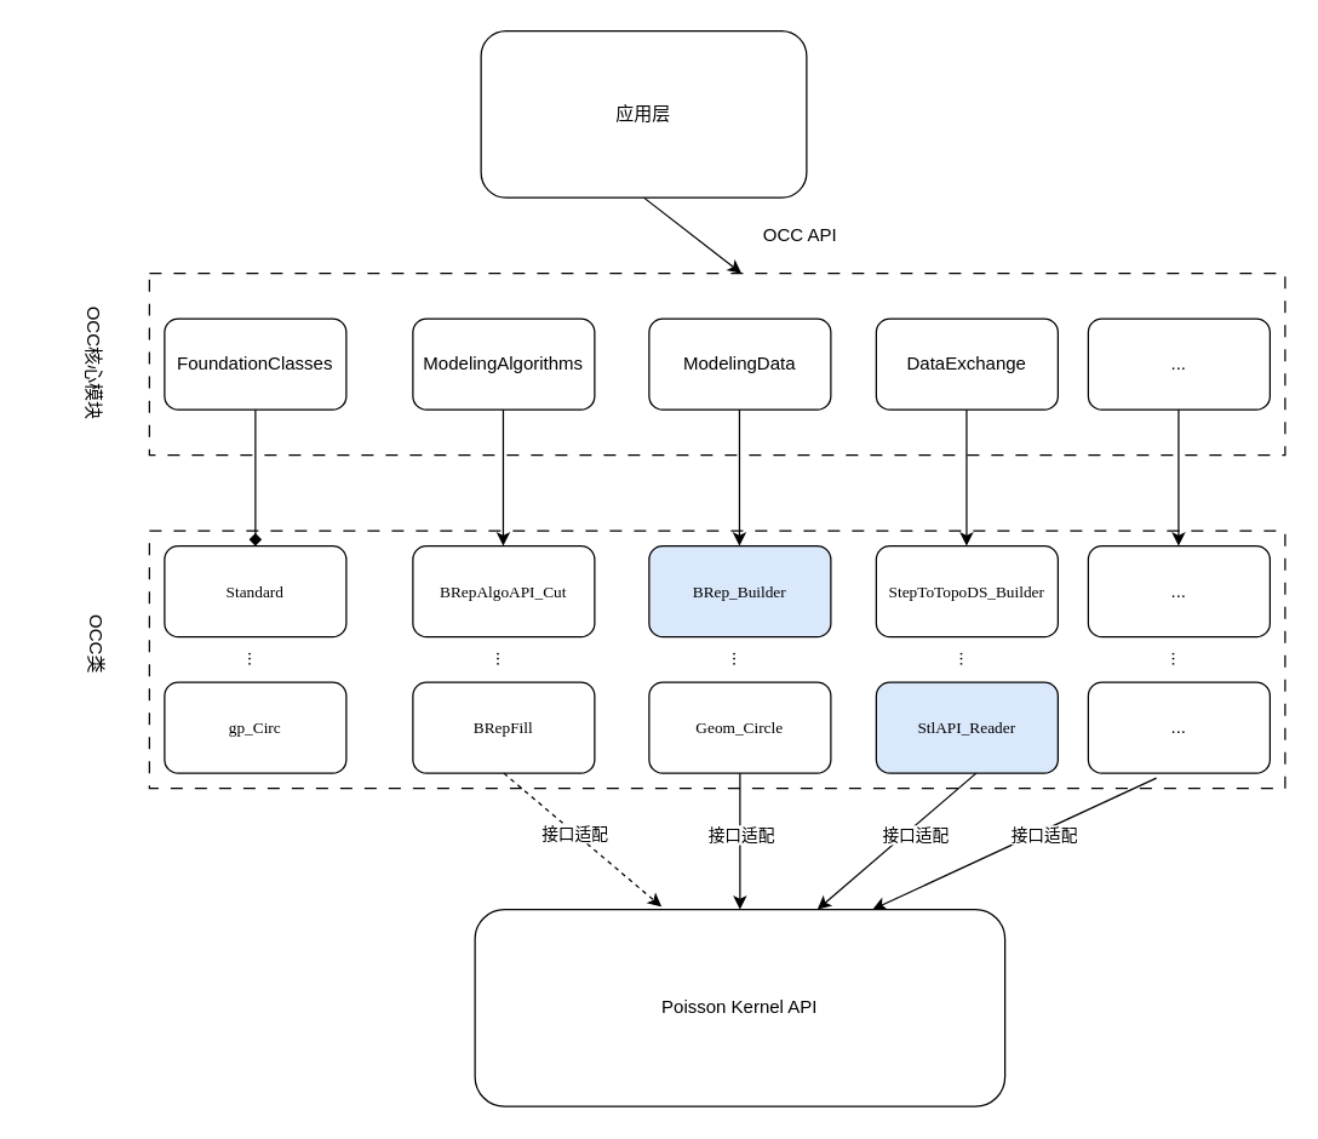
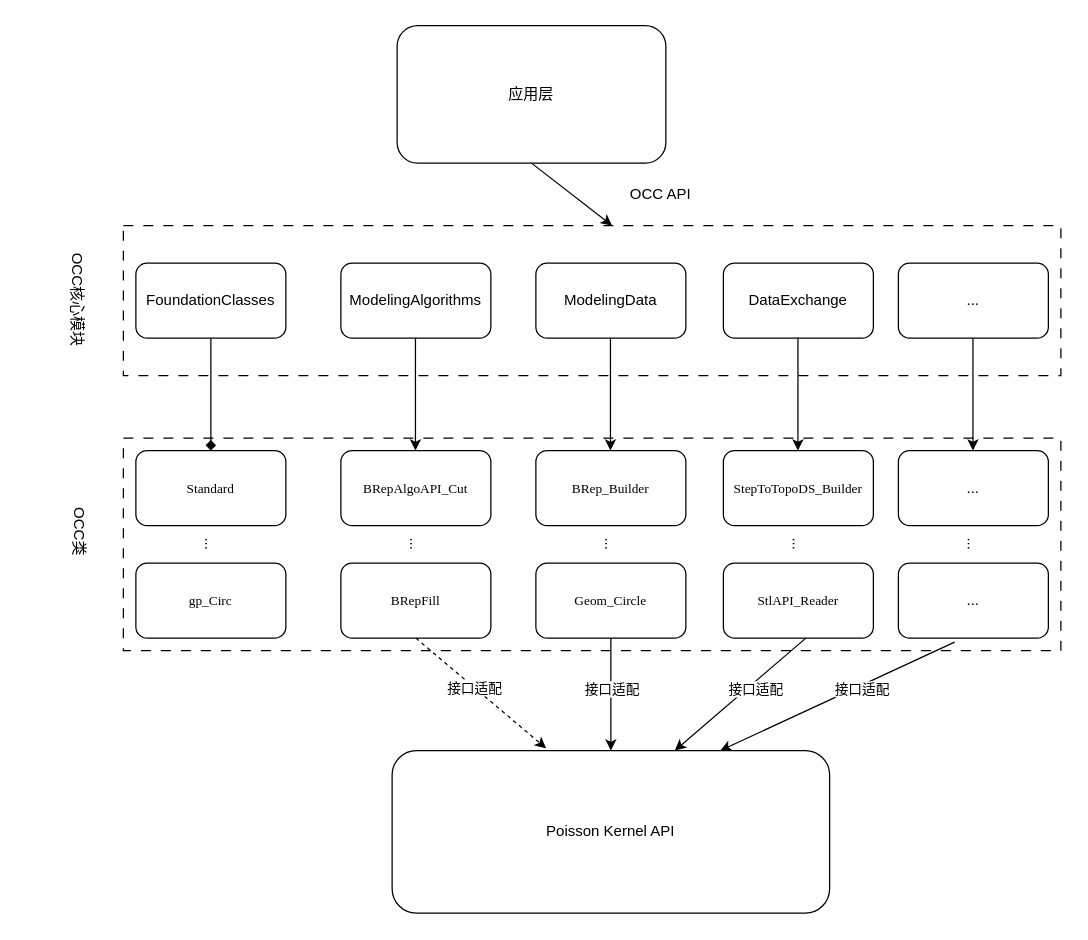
- <mxCell id="15" value="&lt;p class=&quot;MsoNormal&quot;&gt;&lt;span style=&quot;font-family: 宋体; font-size: 10.667px;&quot;&gt;BRep_Builder&lt;/span&gt;&lt;/p&gt;" style="rounded=1;whiteSpace=wrap;html=1;fillColor=#dae8fc;" vertex="1" parent="1"><mxGeometry x="428" y="360" width="120" height="60" as="geometry" /></mxCell>
+ <mxCell id="15" value="&lt;p class=&quot;MsoNormal&quot;&gt;&lt;span style=&quot;font-family: 宋体; font-size: 10.667px;&quot;&gt;BRep_Builder&lt;/span&gt;&lt;/p&gt;" style="rounded=1;whiteSpace=wrap;html=1;" vertex="1" parent="1"><mxGeometry x="428" y="360" width="120" height="60" as="geometry" /></mxCell>
- <mxCell id="24" value="&lt;p class=&quot;MsoNormal&quot;&gt;&lt;font face=&quot;宋体&quot;&gt;&lt;span style=&quot;font-size: 10.667px;&quot;&gt;StlAPI_Reader&lt;/span&gt;&lt;/font&gt;&lt;/p&gt;" style="rounded=1;whiteSpace=wrap;html=1;fillColor=#dae8fc;" vertex="1" parent="1"><mxGeometry x="578" y="450" width="120" height="60" as="geometry" /></mxCell>
+ <mxCell id="24" value="&lt;p class=&quot;MsoNormal&quot;&gt;&lt;font face=&quot;宋体&quot;&gt;&lt;span style=&quot;font-size: 10.667px;&quot;&gt;StlAPI_Reader&lt;/span&gt;&lt;/font&gt;&lt;/p&gt;" style="rounded=1;whiteSpace=wrap;html=1;" vertex="1" parent="1"><mxGeometry x="578" y="450" width="120" height="60" as="geometry" /></mxCell>
